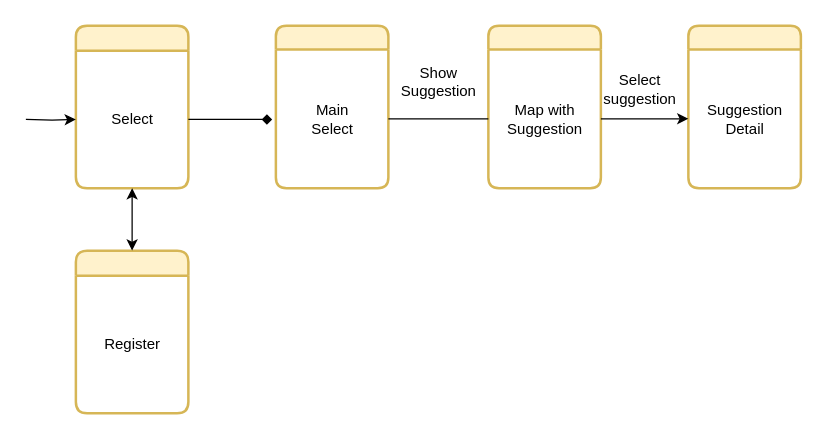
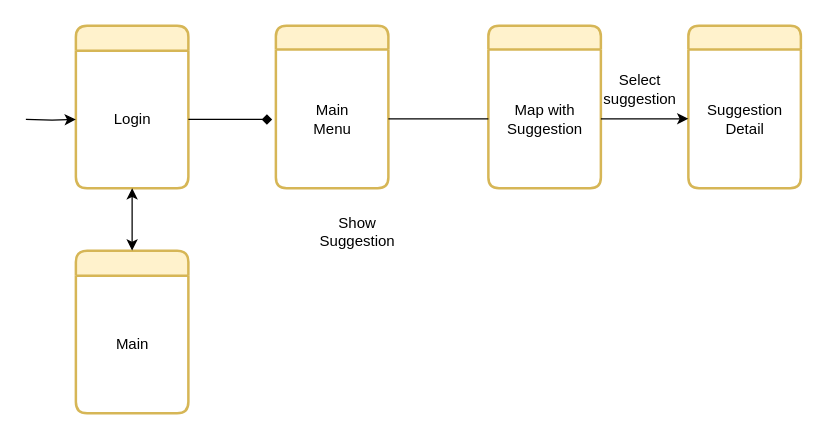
- <mxCell id="18" value="Show&lt;br&gt;Suggestion" style="text;html=1;align=center;verticalAlign=middle;resizable=0;points=[];;autosize=1;" parent="1" vertex="1"><mxGeometry x="310" y="50" width="80" height="30" as="geometry" /></mxCell>
+ <mxCell id="18" value="Show&lt;br&gt;Suggestion" style="text;html=1;align=center;verticalAlign=middle;resizable=0;points=[];;autosize=1;" parent="1" vertex="1"><mxGeometry x="245" y="170" width="80" height="30" as="geometry" /></mxCell>
- <mxCell id="3" value="Select" style="text;html=1;align=center;verticalAlign=middle;resizable=0;points=[];;autosize=1;" parent="2" vertex="1"><mxGeometry y="20" width="90" height="110" as="geometry" /></mxCell>
+ <mxCell id="3" value="Login" style="text;html=1;align=center;verticalAlign=middle;resizable=0;points=[];;autosize=1;" parent="2" vertex="1"><mxGeometry y="20" width="90" height="110" as="geometry" /></mxCell>
- <mxCell id="5" value="Main&lt;br&gt;Select" style="text;html=1;align=center;verticalAlign=middle;resizable=0;points=[];;autosize=1;" parent="4" vertex="1"><mxGeometry y="19" width="90" height="111" as="geometry" /></mxCell>
+ <mxCell id="5" value="Main&lt;br&gt;Menu" style="text;html=1;align=center;verticalAlign=middle;resizable=0;points=[];;autosize=1;" parent="4" vertex="1"><mxGeometry y="19" width="90" height="111" as="geometry" /></mxCell>
- <mxCell id="15" value="Register" style="text;html=1;align=center;verticalAlign=middle;resizable=0;points=[];;autosize=1;" parent="14" vertex="1"><mxGeometry y="20" width="90" height="110" as="geometry" /></mxCell>
+ <mxCell id="15" value="Main" style="text;html=1;align=center;verticalAlign=middle;resizable=0;points=[];;autosize=1;" parent="14" vertex="1"><mxGeometry y="20" width="90" height="110" as="geometry" /></mxCell>
